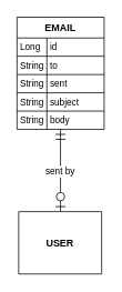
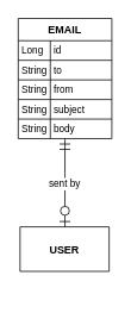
- <mxCell id="11" value="sent" style="shape=partialRectangle;connectable=0;fillColor=none;top=0;left=0;bottom=0;right=0;align=left;spacingLeft=2;overflow=hidden;fontSize=11;" vertex="1" parent="9"><mxGeometry x="36" width="69" height="22" as="geometry"><mxRectangle width="69" height="22" as="alternateBounds" /></mxGeometry></mxCell>
+ <mxCell id="11" value="from" style="shape=partialRectangle;connectable=0;fillColor=none;top=0;left=0;bottom=0;right=0;align=left;spacingLeft=2;overflow=hidden;fontSize=11;" vertex="1" parent="9"><mxGeometry x="36" width="69" height="22" as="geometry"><mxRectangle width="69" height="22" as="alternateBounds" /></mxGeometry></mxCell>
- <mxCell id="18" value="USER" style="shape=table;startSize=75;container=1;collapsible=0;childLayout=tableLayout;fixedRows=1;rowLines=1;fontStyle=1;align=center;resizeLast=1;" vertex="1" parent="1"><mxGeometry x="22" y="254" width="100" height="75" as="geometry" /></mxCell>
+ <mxCell id="18" value="USER" style="shape=table;startSize=75;container=1;collapsible=0;childLayout=tableLayout;fixedRows=1;rowLines=1;fontStyle=1;align=center;resizeLast=1;" vertex="1" parent="1"><mxGeometry x="22" y="254" width="100" height="50" as="geometry" /></mxCell>
